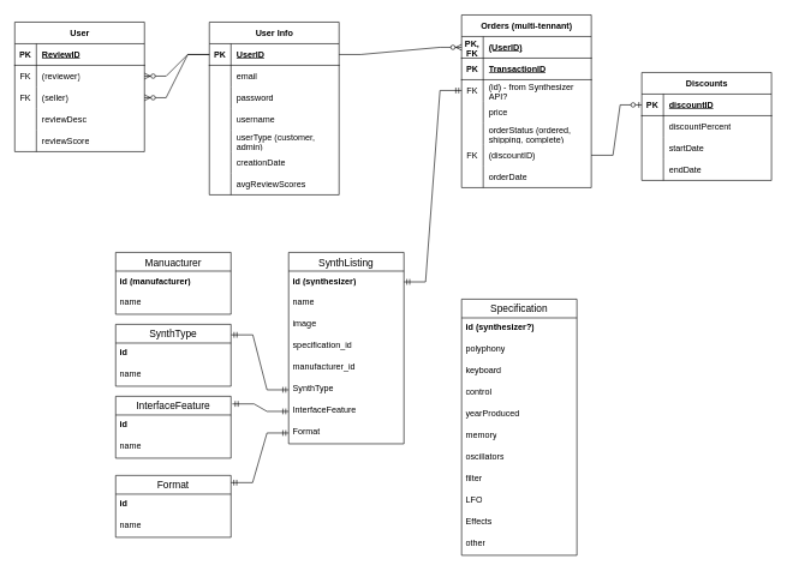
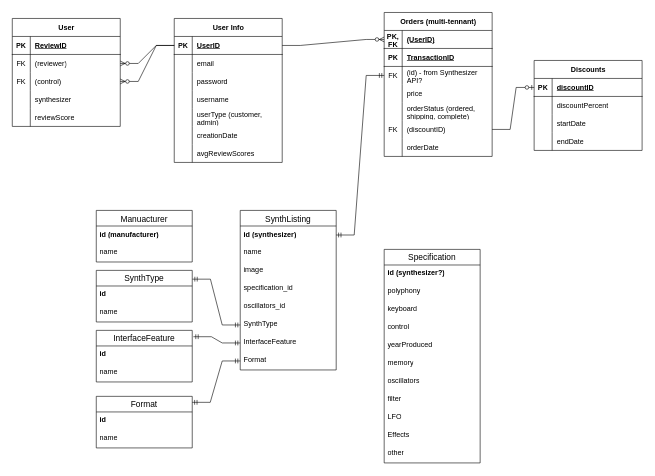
- <mxCell id="68" value="(seller)" style="shape=partialRectangle;connectable=0;fillColor=none;top=0;left=0;bottom=0;right=0;align=left;spacingLeft=6;overflow=hidden;whiteSpace=wrap;html=1;" parent="66" vertex="1"><mxGeometry x="30" width="150" height="30" as="geometry"><mxRectangle width="150" height="30" as="alternateBounds" /></mxGeometry></mxCell>
+ <mxCell id="68" value="(control)" style="shape=partialRectangle;connectable=0;fillColor=none;top=0;left=0;bottom=0;right=0;align=left;spacingLeft=6;overflow=hidden;whiteSpace=wrap;html=1;" parent="66" vertex="1"><mxGeometry x="30" width="150" height="30" as="geometry"><mxRectangle width="150" height="30" as="alternateBounds" /></mxGeometry></mxCell>
- <mxCell id="71" value="reviewDesc" style="shape=partialRectangle;connectable=0;fillColor=none;top=0;left=0;bottom=0;right=0;align=left;spacingLeft=6;overflow=hidden;whiteSpace=wrap;html=1;" parent="69" vertex="1"><mxGeometry x="30" width="150" height="30" as="geometry"><mxRectangle width="150" height="30" as="alternateBounds" /></mxGeometry></mxCell>
+ <mxCell id="71" value="synthesizer" style="shape=partialRectangle;connectable=0;fillColor=none;top=0;left=0;bottom=0;right=0;align=left;spacingLeft=6;overflow=hidden;whiteSpace=wrap;html=1;" parent="69" vertex="1"><mxGeometry x="30" width="150" height="30" as="geometry"><mxRectangle width="150" height="30" as="alternateBounds" /></mxGeometry></mxCell>
- <mxCell id="84" value="manufacturer_id" style="text;strokeColor=none;fillColor=none;spacingLeft=4;spacingRight=4;overflow=hidden;rotatable=0;points=[[0,0.5],[1,0.5]];portConstraint=eastwest;fontSize=12;whiteSpace=wrap;html=1;" vertex="1" parent="79"><mxGeometry y="146" width="160" height="30" as="geometry" /></mxCell>
+ <mxCell id="84" value="oscillators_id" style="text;strokeColor=none;fillColor=none;spacingLeft=4;spacingRight=4;overflow=hidden;rotatable=0;points=[[0,0.5],[1,0.5]];portConstraint=eastwest;fontSize=12;whiteSpace=wrap;html=1;" vertex="1" parent="79"><mxGeometry y="146" width="160" height="30" as="geometry" /></mxCell>
